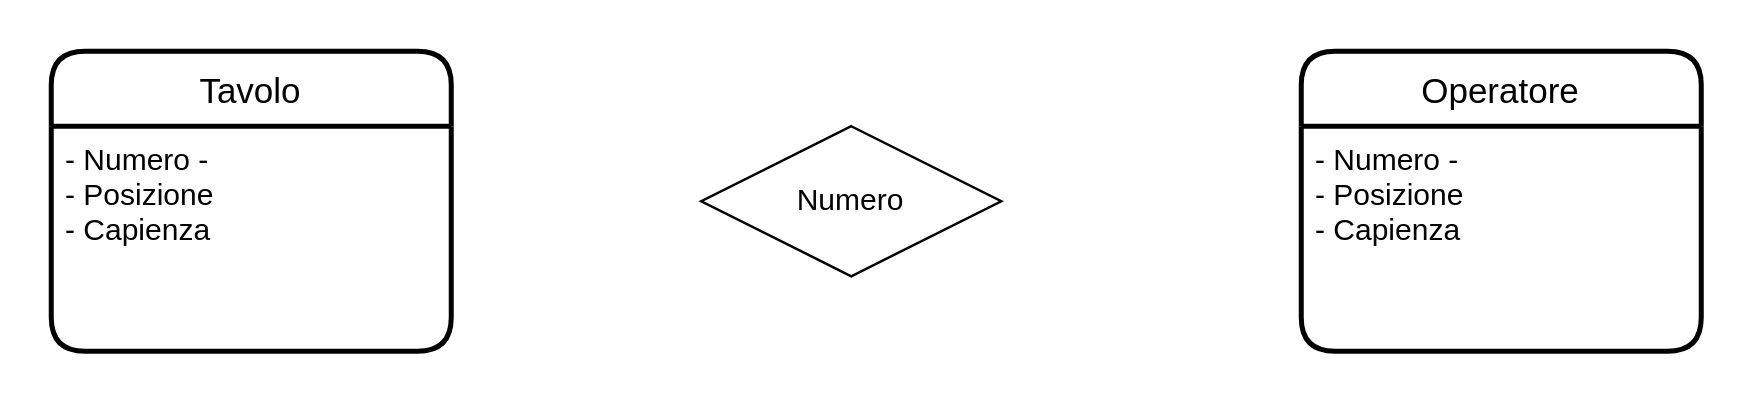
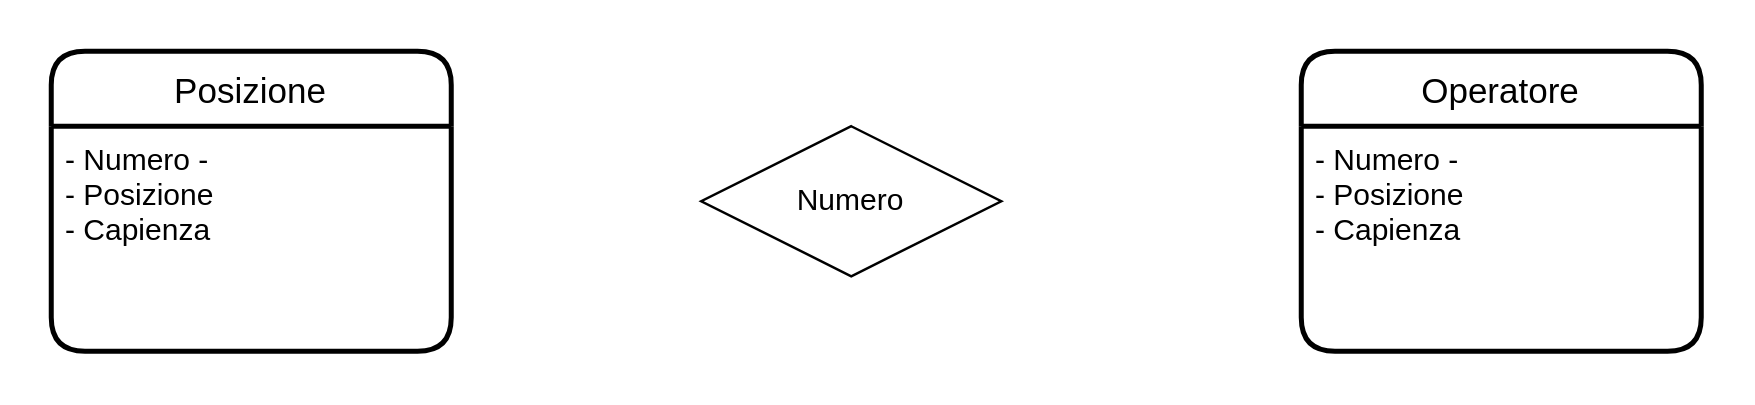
- <mxCell id="2" value="Tavolo" style="swimlane;childLayout=stackLayout;horizontal=1;startSize=30;horizontalStack=0;rounded=1;fontSize=14;fontStyle=0;strokeWidth=2;resizeParent=0;resizeLast=1;shadow=0;dashed=0;align=center;" vertex="1" parent="1"><mxGeometry x="20" y="20" width="160" height="120" as="geometry" /></mxCell>
+ <mxCell id="2" value="Posizione" style="swimlane;childLayout=stackLayout;horizontal=1;startSize=30;horizontalStack=0;rounded=1;fontSize=14;fontStyle=0;strokeWidth=2;resizeParent=0;resizeLast=1;shadow=0;dashed=0;align=center;" vertex="1" parent="1"><mxGeometry x="20" y="20" width="160" height="120" as="geometry" /></mxCell>
